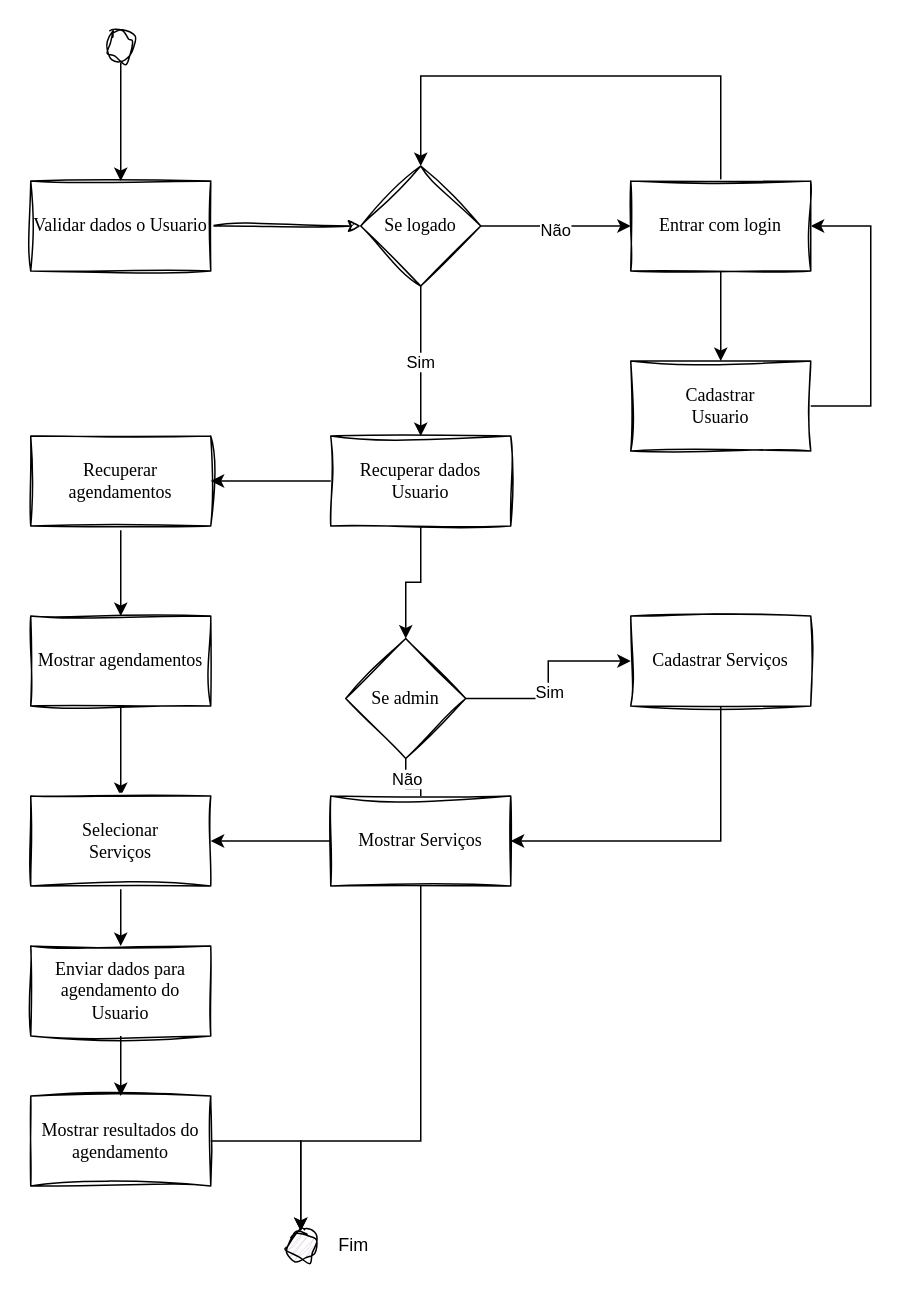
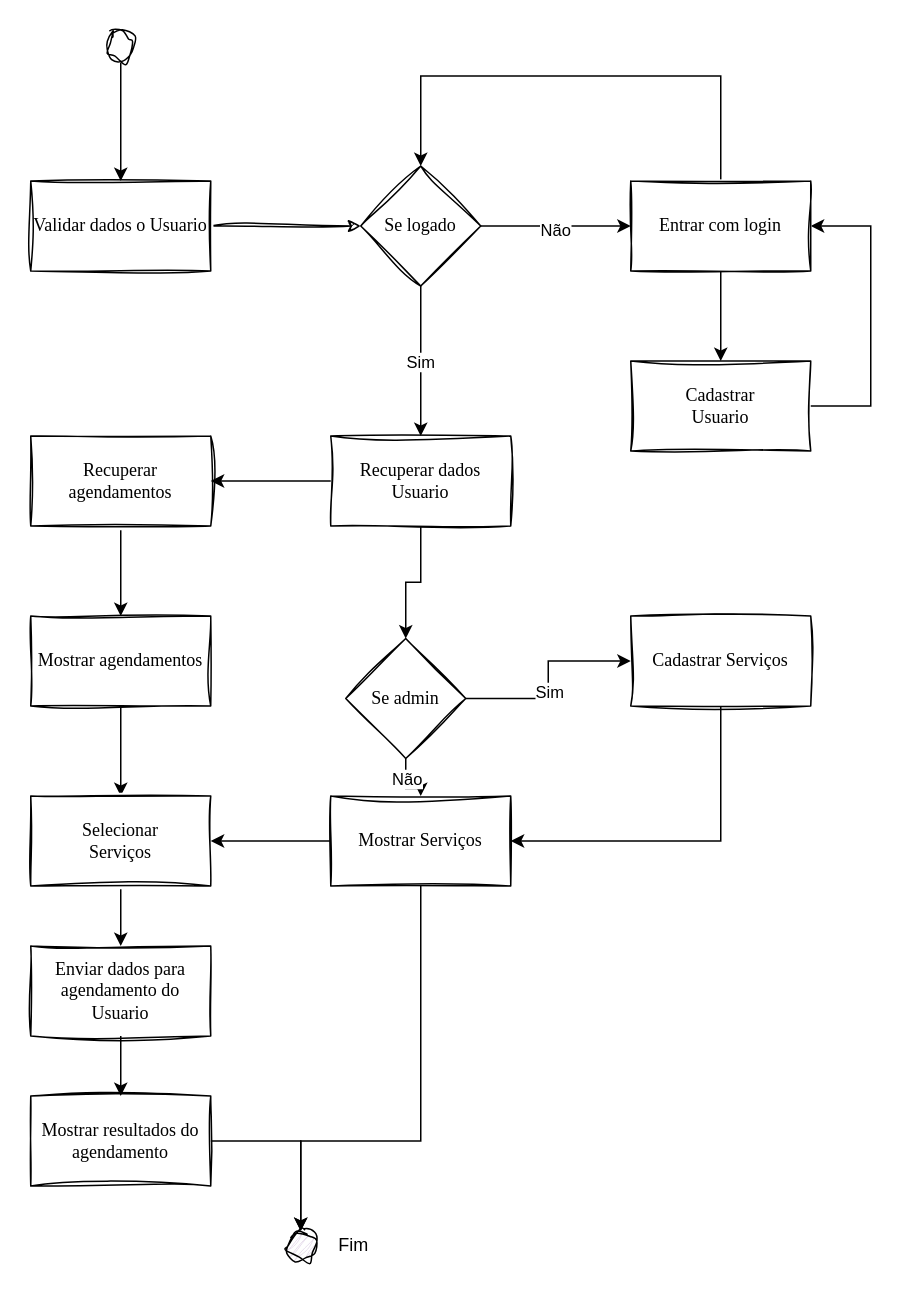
- <mxCell id="33" style="edgeStyle=orthogonalEdgeStyle;rounded=0;orthogonalLoop=1;jettySize=auto;html=1;endArrow=none;" edge="1" parent="1" source="37" target="31"><mxGeometry relative="1" as="geometry" /></mxCell>
+ <mxCell id="33" style="edgeStyle=orthogonalEdgeStyle;rounded=0;orthogonalLoop=1;jettySize=auto;html=1;" edge="1" parent="1" source="37" target="31"><mxGeometry relative="1" as="geometry" /></mxCell>
